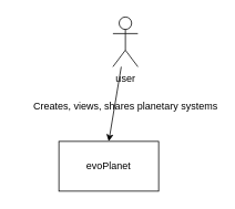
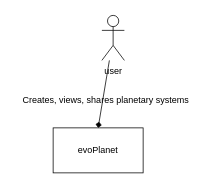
- <mxCell id="5" value="Creates, views, shares planetary systems" style="text;html=1;align=center;verticalAlign=middle;resizable=0;points=[];autosize=1;strokeColor=none;fillColor=none;" vertex="1" parent="1"><mxGeometry x="30" y="113" width="240" height="30" as="geometry" /></mxCell>
+ <mxCell id="5" value="Creates, views, shares planetary systems" style="text;html=1;align=center;verticalAlign=middle;resizable=0;points=[];autosize=1;strokeColor=none;fillColor=none;" vertex="1" parent="1"><mxGeometry x="20" y="118" width="240" height="30" as="geometry" /></mxCell>
- <mxCell id="4" value="" style="endArrow=classic;html=1;rounded=0;entryX=0.5;entryY=0;entryDx=0;entryDy=0;" edge="1" parent="1" source="3" target="2"><mxGeometry width="50" height="50" relative="1" as="geometry"><mxPoint x="130" y="230" as="sourcePoint" /><mxPoint x="180" y="180" as="targetPoint" /></mxGeometry></mxCell>
+ <mxCell id="4" value="" style="endArrow=diamond;html=1;rounded=0;entryX=0.5;entryY=0;entryDx=0;entryDy=0;" edge="1" parent="1" source="3" target="2"><mxGeometry width="50" height="50" relative="1" as="geometry"><mxPoint x="130" y="230" as="sourcePoint" /><mxPoint x="180" y="180" as="targetPoint" /></mxGeometry></mxCell>
